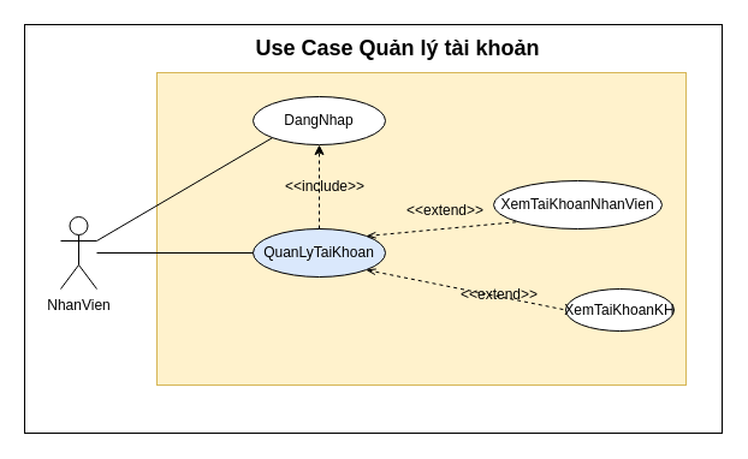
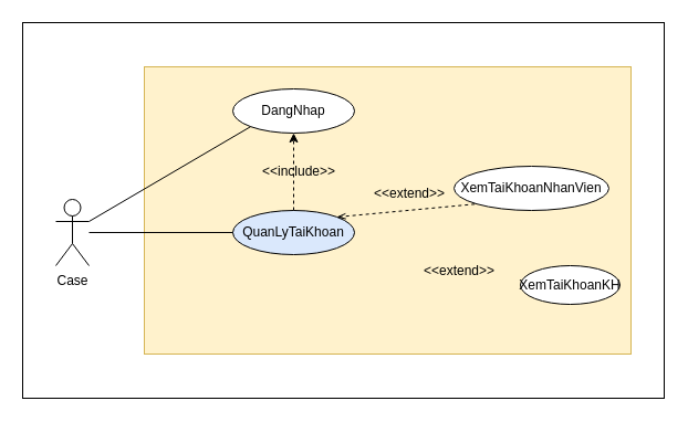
- <mxCell id="17" value="&lt;b&gt;&lt;font style=&quot;font-size: 18px;&quot;&gt;Use Case Quản lý tài khoản&lt;/font&gt;&lt;/b&gt;" style="text;html=1;align=center;verticalAlign=middle;resizable=0;points=[];autosize=1;strokeColor=none;fillColor=none;" vertex="1" parent="1"><mxGeometry x="200" y="20" width="260" height="40" as="geometry" /></mxCell>
- <mxCell id="15" value="" style="endArrow=none;dashed=1;html=1;rounded=0;entryX=0;entryY=0.5;entryDx=0;entryDy=0;exitX=1;exitY=1;exitDx=0;exitDy=0;startArrow=openThin;startFill=0;" parent="1" source="7" target="14" edge="1"><mxGeometry width="50" height="50" relative="1" as="geometry"><mxPoint x="301.95" y="239" as="sourcePoint" /><mxPoint x="530" y="220" as="targetPoint" /></mxGeometry></mxCell>
- <mxCell id="4" value="NhanVien" style="shape=umlActor;verticalLabelPosition=bottom;verticalAlign=top;html=1;outlineConnect=0;" parent="1" vertex="1"><mxGeometry x="50" y="180" width="30" height="60" as="geometry" /></mxCell>
+ <mxCell id="4" value="Case" style="shape=umlActor;verticalLabelPosition=bottom;verticalAlign=top;html=1;outlineConnect=0;" parent="1" vertex="1"><mxGeometry x="50" y="180" width="30" height="60" as="geometry" /></mxCell>
